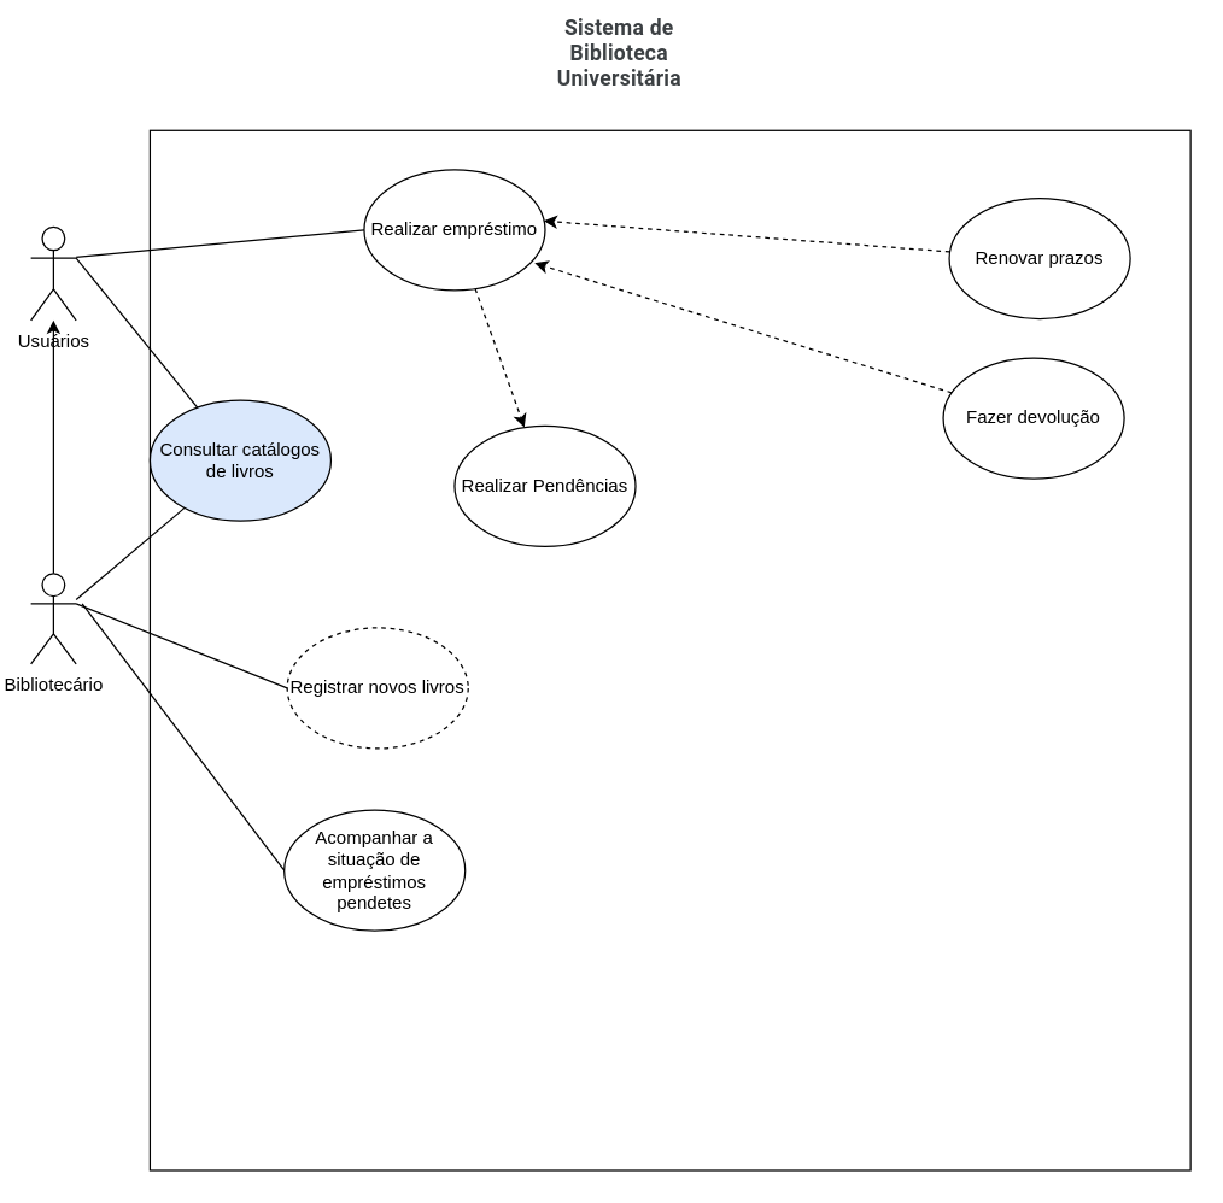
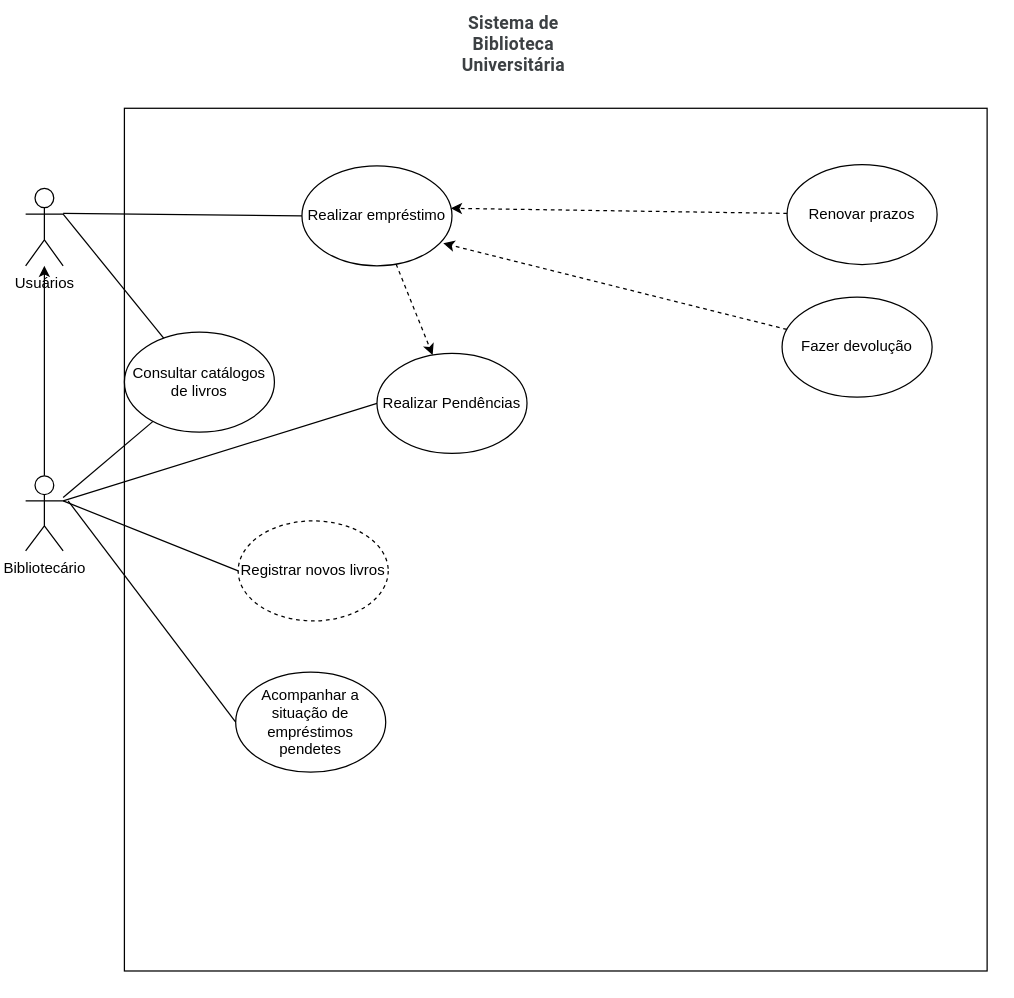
- <mxCell id="6" value="Realizar empréstimo" style="ellipse;whiteSpace=wrap;html=1;" vertex="1" parent="1"><mxGeometry x="241" y="112" width="120" height="80" as="geometry" /></mxCell>
+ <mxCell id="6" value="Realizar empréstimo" style="ellipse;whiteSpace=wrap;html=1;" vertex="1" parent="1"><mxGeometry x="241" y="132" width="120" height="80" as="geometry" /></mxCell>
- <mxCell id="4" value="Consultar catálogos de livros" style="ellipse;whiteSpace=wrap;html=1;fillColor=#dae8fc;" vertex="1" parent="1"><mxGeometry x="99" y="265" width="120" height="80" as="geometry" /></mxCell>
+ <mxCell id="4" value="Consultar catálogos de livros" style="ellipse;whiteSpace=wrap;html=1;" vertex="1" parent="1"><mxGeometry x="99" y="265" width="120" height="80" as="geometry" /></mxCell>
+ <mxCell id="21" value="" style="endArrow=none;html=1;exitX=1;exitY=0.333;exitDx=0;exitDy=0;exitPerimeter=0;entryX=0;entryY=0.5;entryDx=0;entryDy=0;" edge="1" parent="1" source="10" target="20"><mxGeometry width="50" height="50" relative="1" as="geometry"><mxPoint x="187" y="385" as="sourcePoint" /><mxPoint x="237" y="335" as="targetPoint" /></mxGeometry></mxCell>
